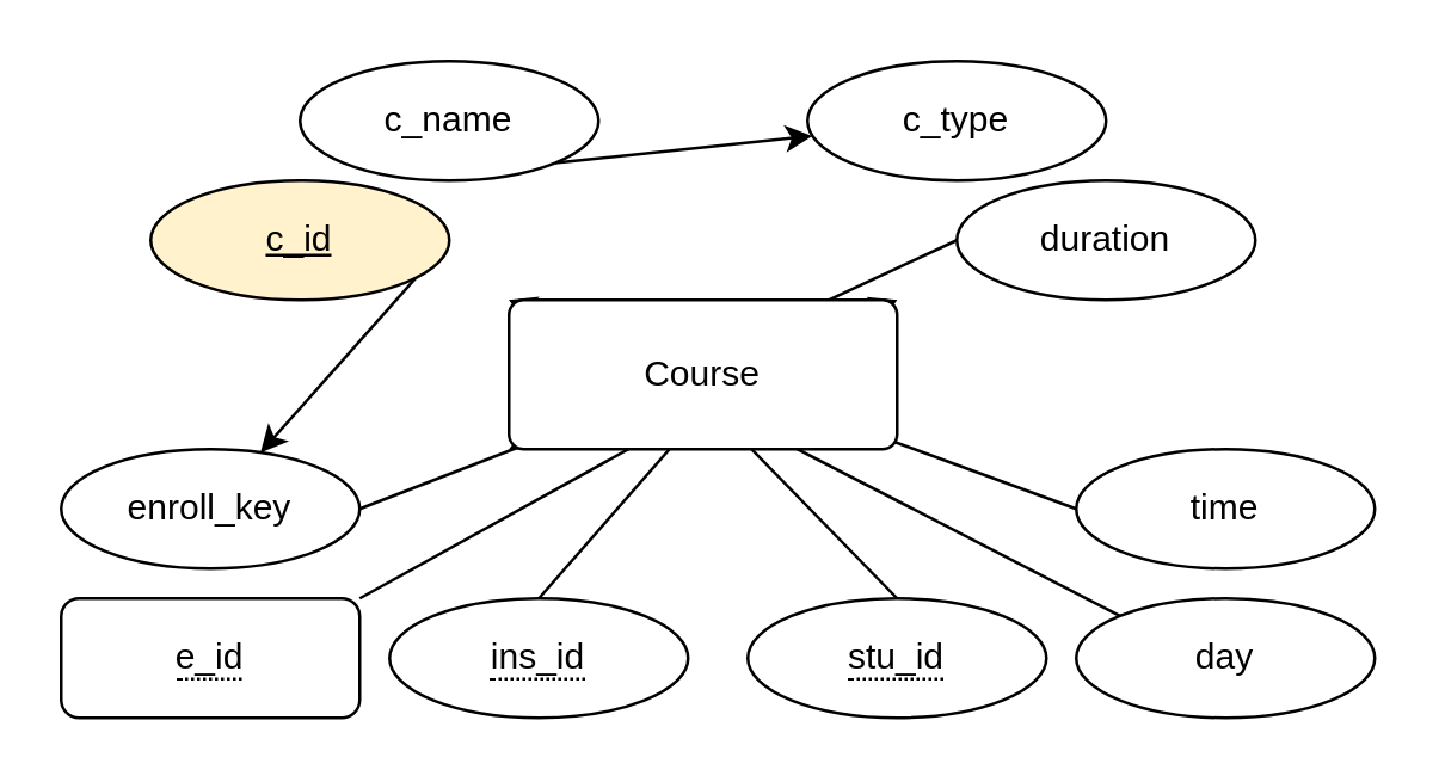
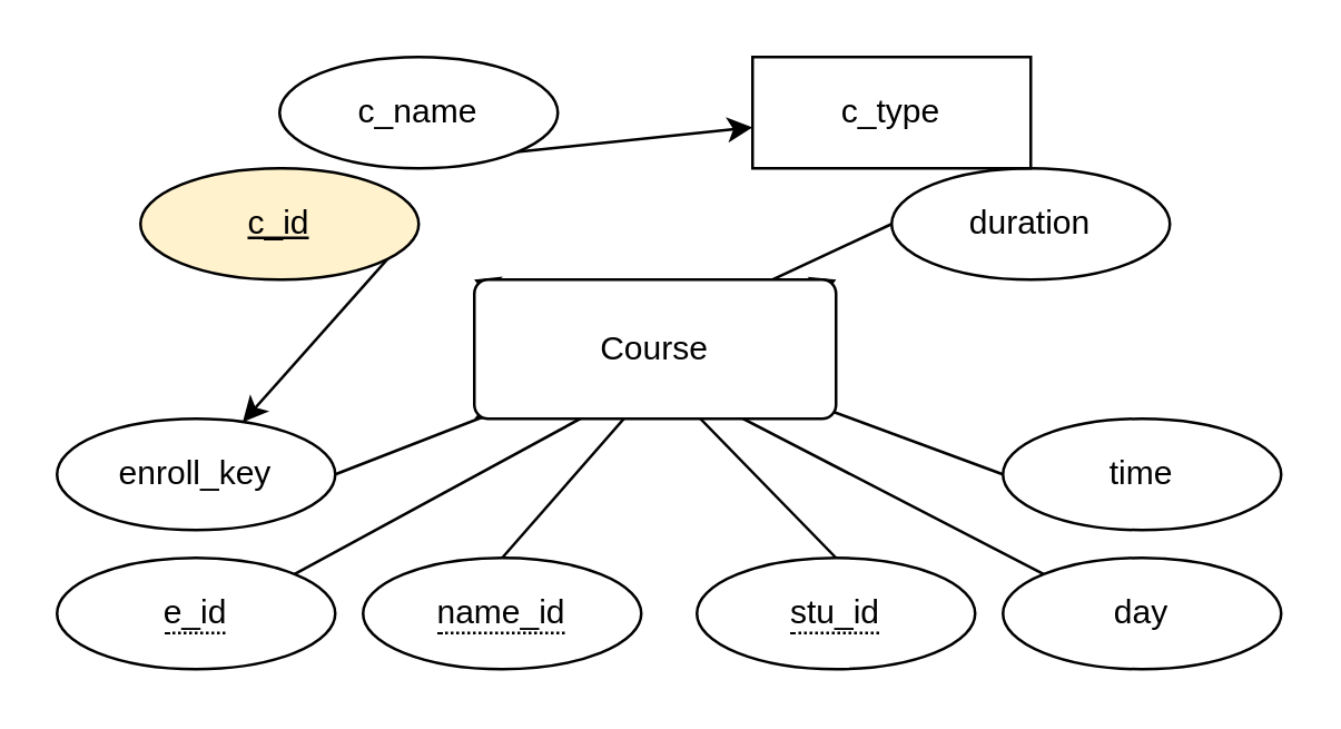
- <mxCell id="17" value="c_type" style="ellipse;whiteSpace=wrap;html=1;align=center;" vertex="1" parent="1"><mxGeometry x="270" y="20" width="100" height="40" as="geometry" /></mxCell>
+ <mxCell id="17" value="c_type" style="whiteSpace=wrap;html=1;align=center;rounded=0;" vertex="1" parent="1"><mxGeometry x="270" y="20" width="100" height="40" as="geometry" /></mxCell>
- <mxCell id="19" value="&lt;span style=&quot;border-bottom: 1px dotted&quot;&gt;e_id&lt;/span&gt;" style="whiteSpace=wrap;html=1;align=center;rounded=1;" vertex="1" parent="1"><mxGeometry x="20" y="200" width="100" height="40" as="geometry" /></mxCell>
+ <mxCell id="19" value="&lt;span style=&quot;border-bottom: 1px dotted&quot;&gt;e_id&lt;/span&gt;" style="ellipse;whiteSpace=wrap;html=1;align=center;" vertex="1" parent="1"><mxGeometry x="20" y="200" width="100" height="40" as="geometry" /></mxCell>
- <mxCell id="20" value="&lt;span style=&quot;border-bottom: 1px dotted&quot;&gt;ins_id&lt;/span&gt;" style="ellipse;whiteSpace=wrap;html=1;align=center;" vertex="1" parent="1"><mxGeometry x="130" y="200" width="100" height="40" as="geometry" /></mxCell>
+ <mxCell id="20" value="&lt;span style=&quot;border-bottom: 1px dotted&quot;&gt;name_id&lt;/span&gt;" style="ellipse;whiteSpace=wrap;html=1;align=center;" vertex="1" parent="1"><mxGeometry x="130" y="200" width="100" height="40" as="geometry" /></mxCell>
